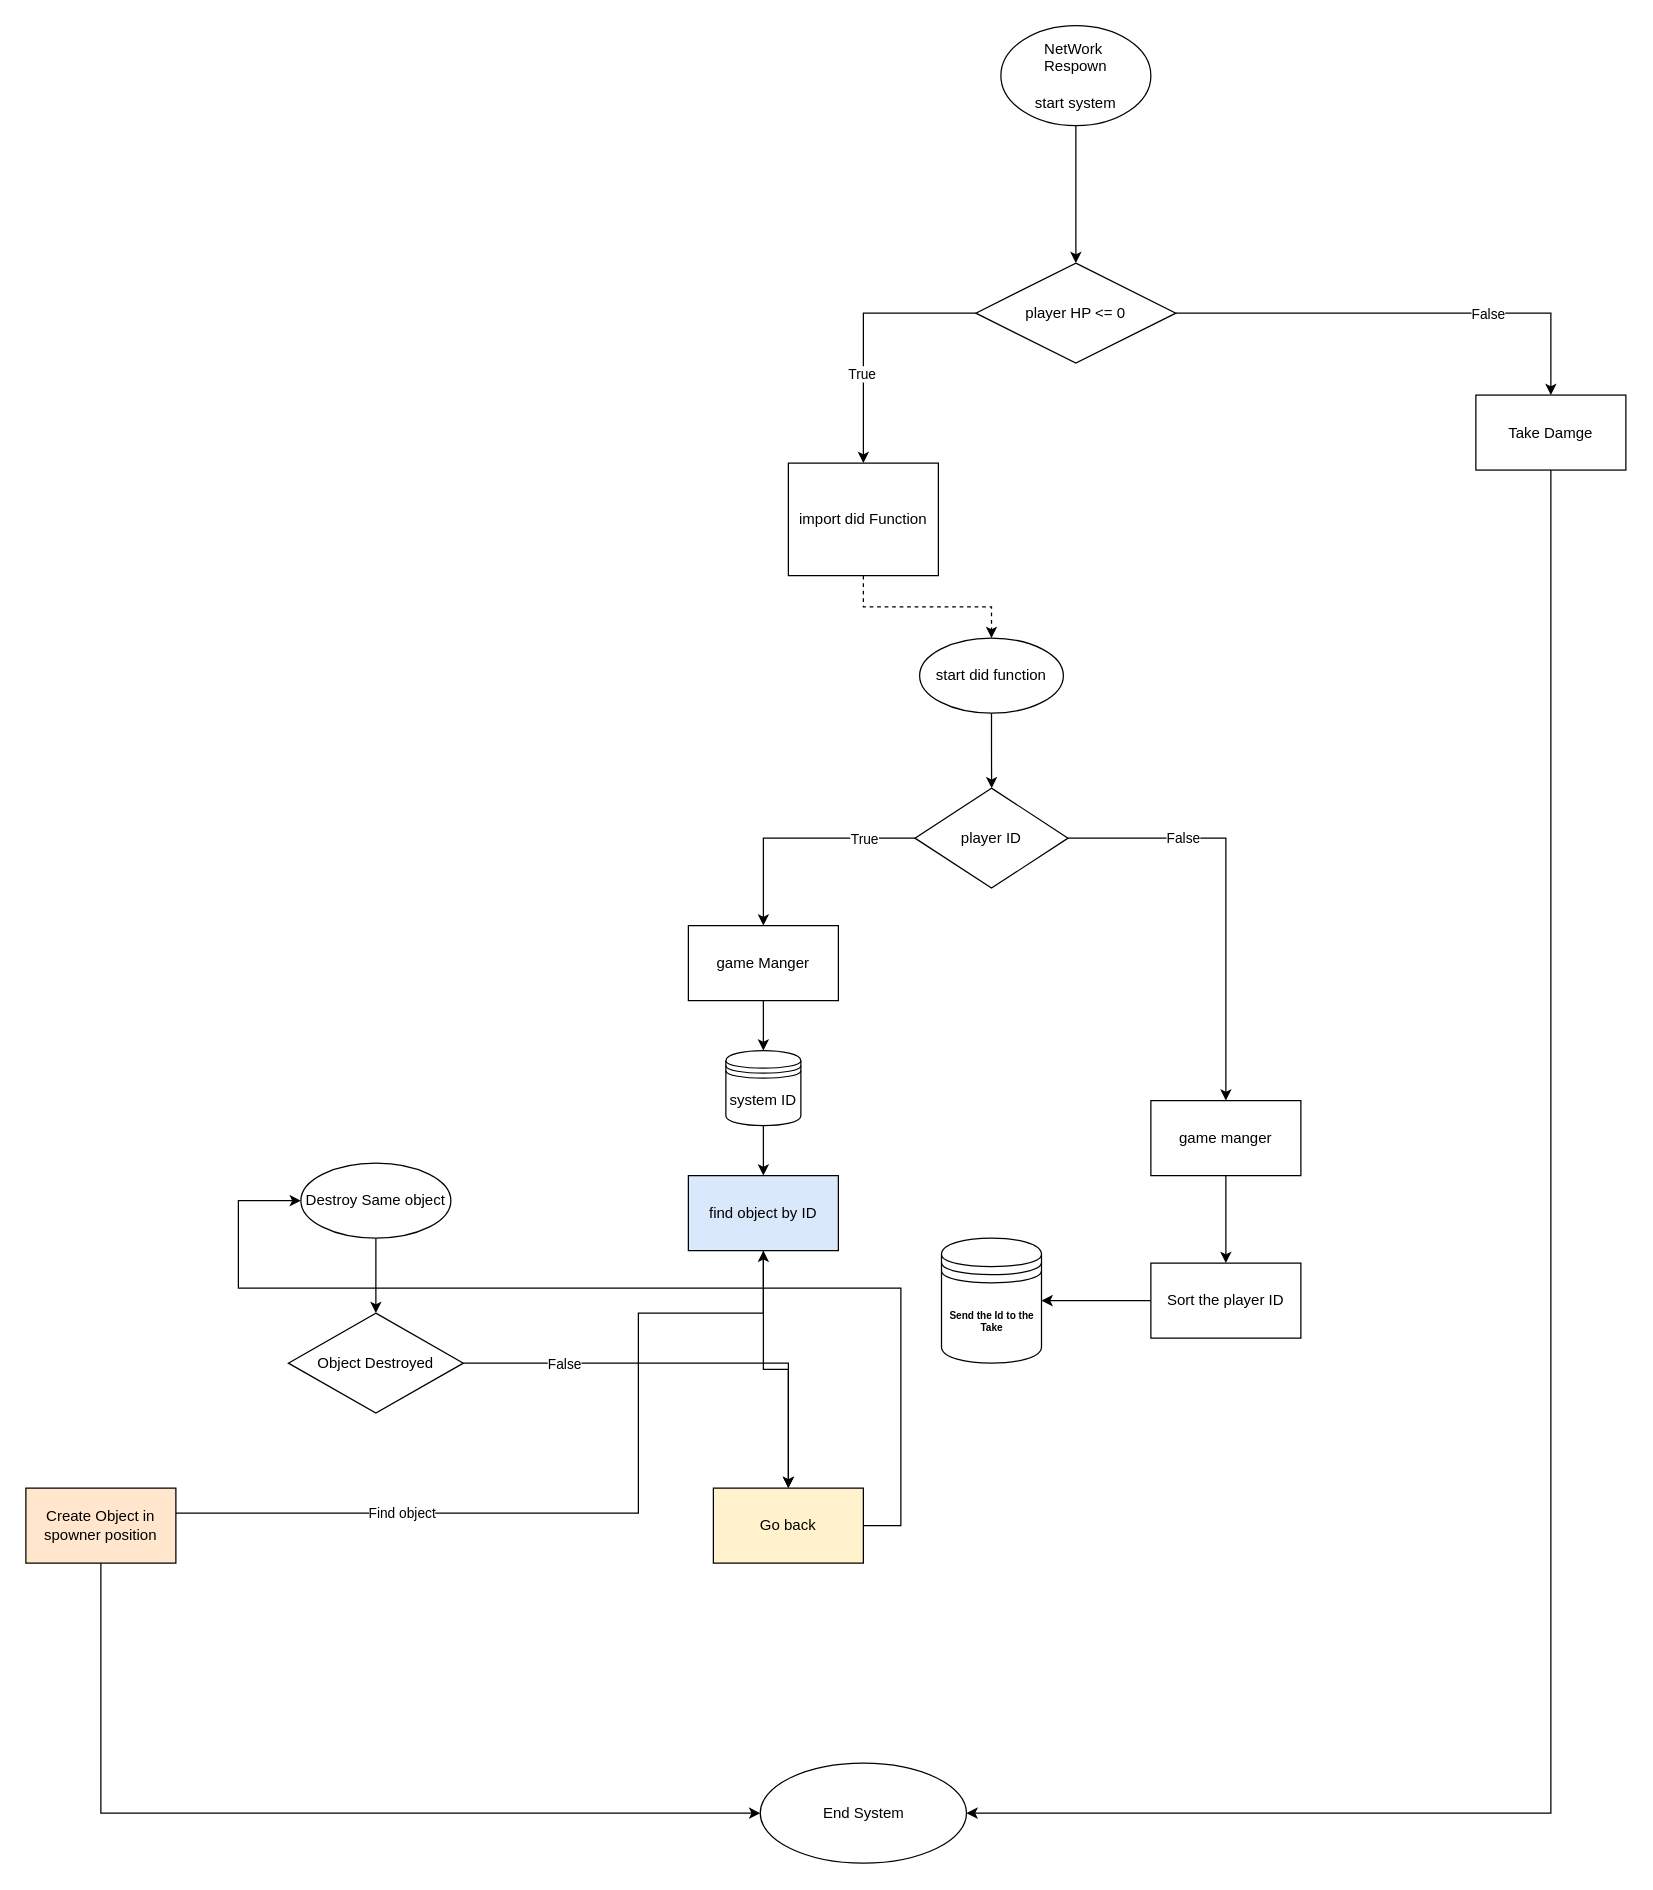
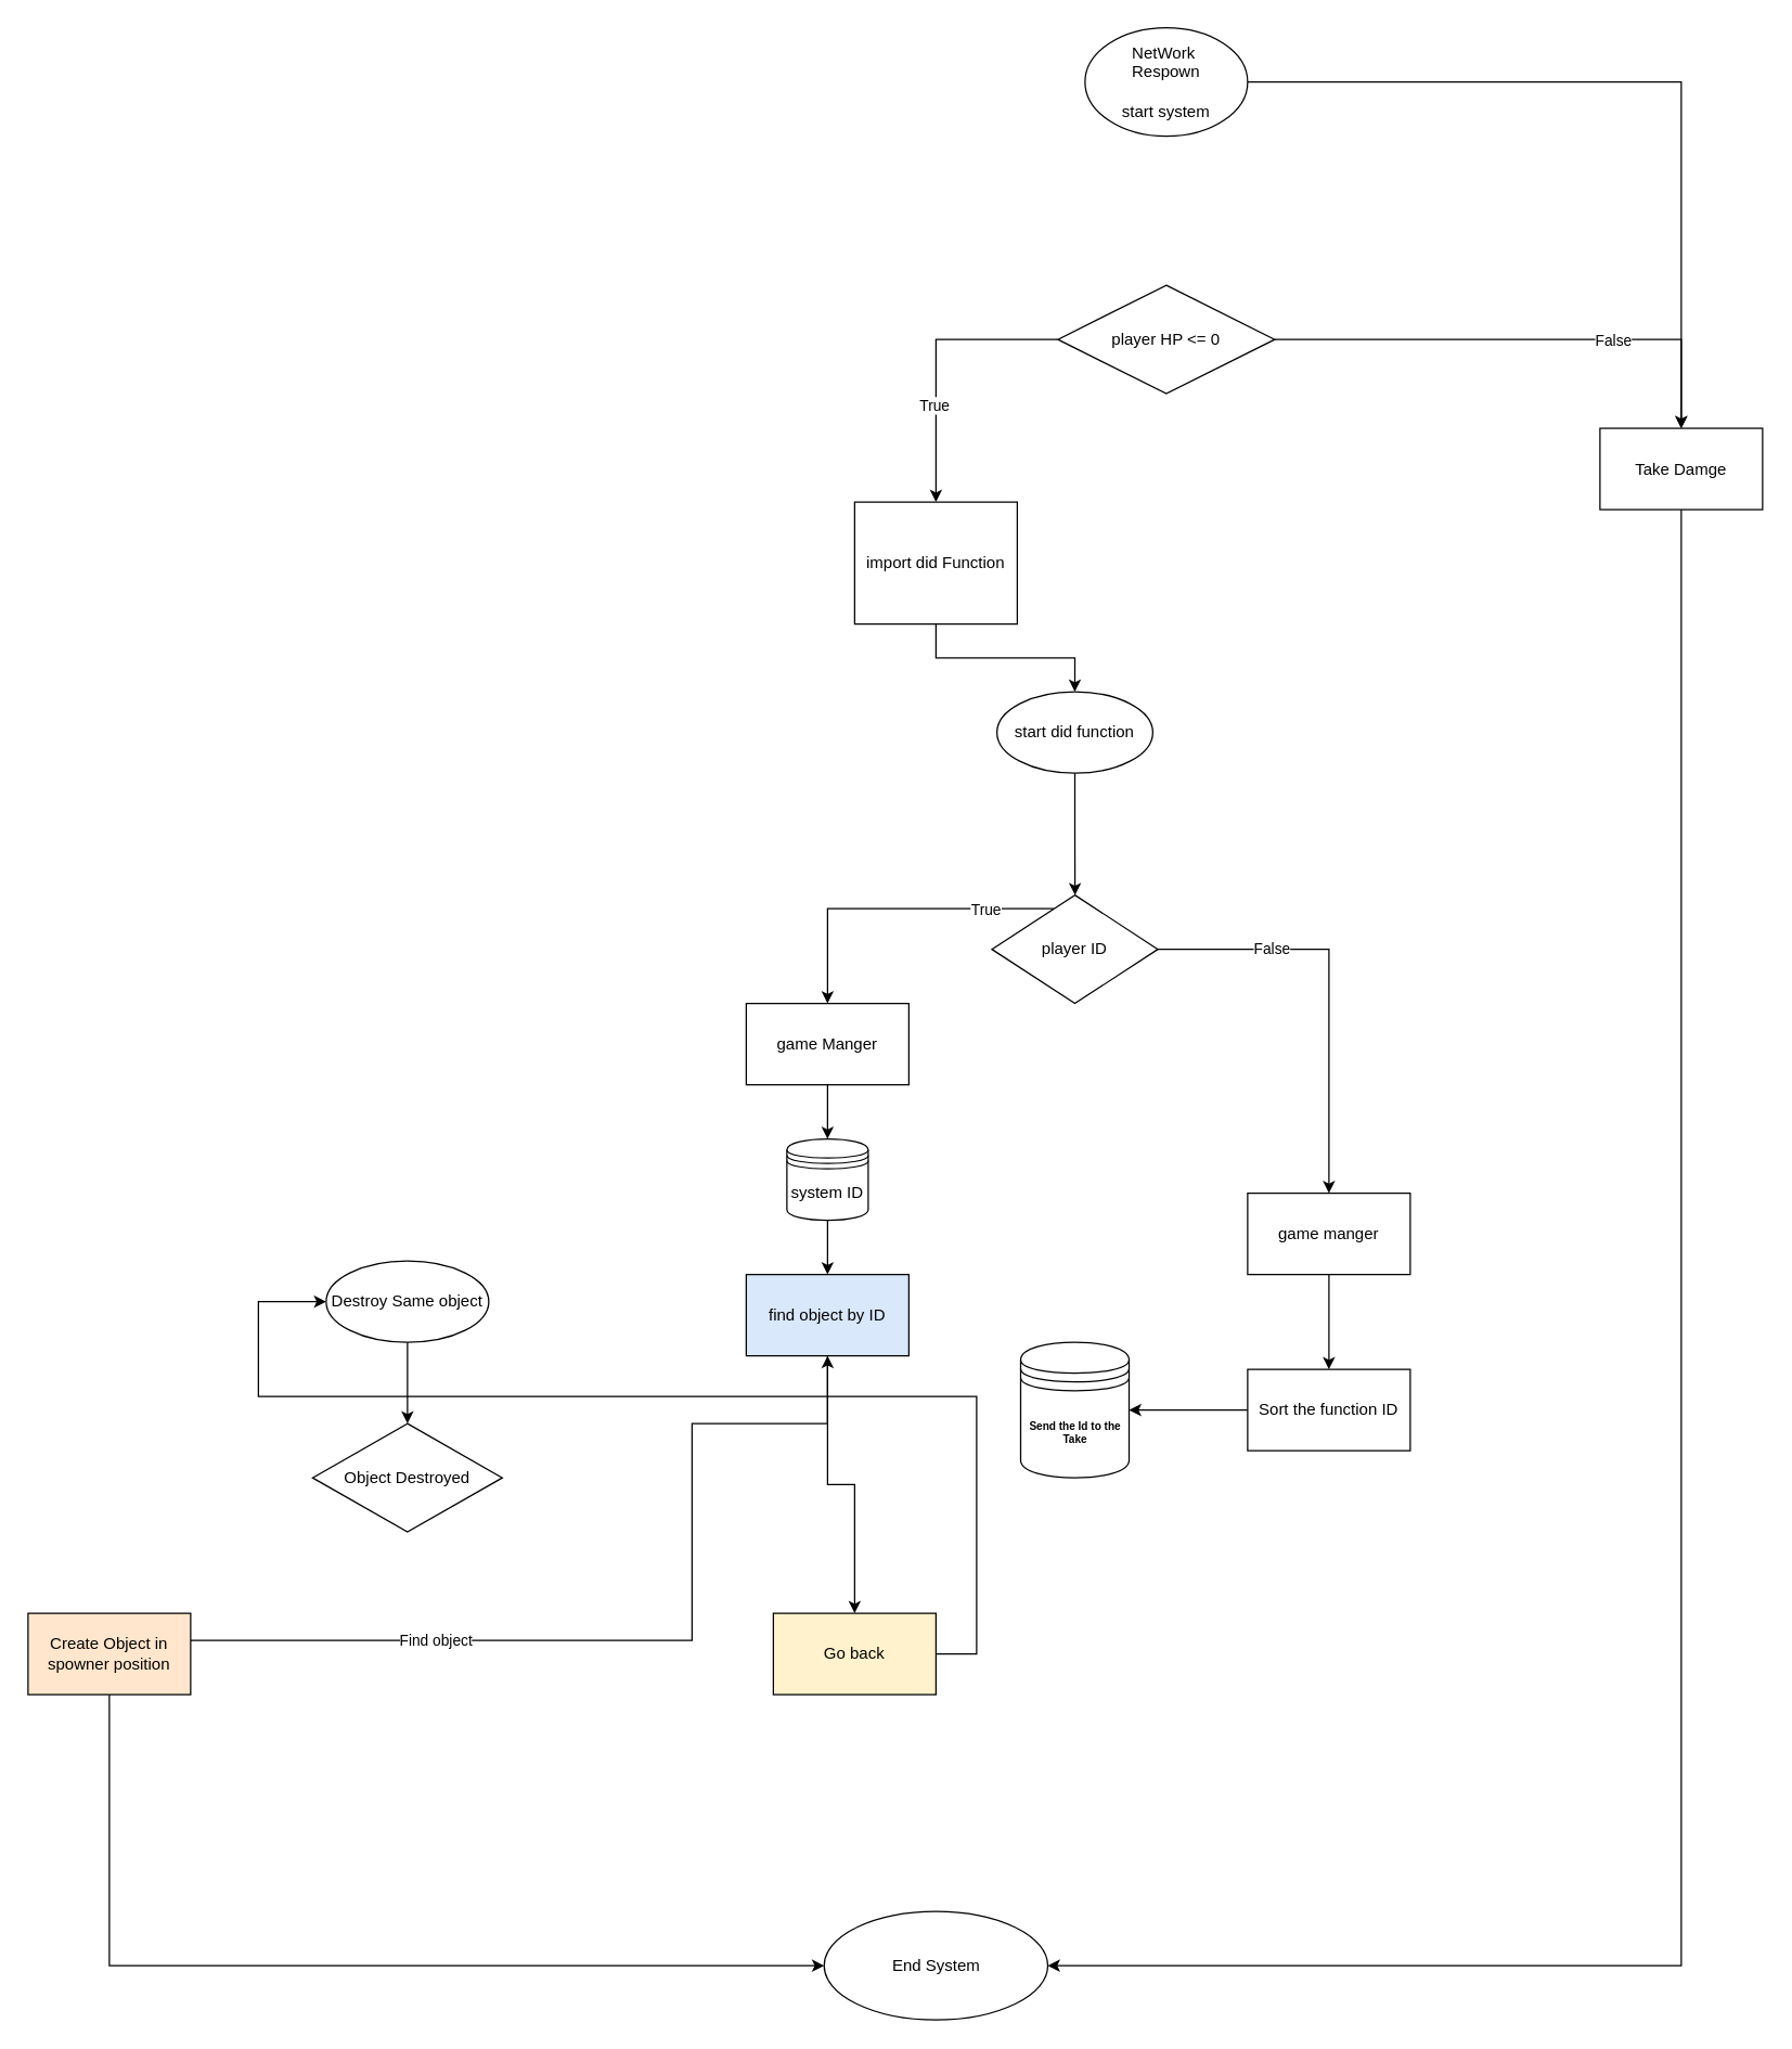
- <mxCell id="2" style="edgeStyle=orthogonalEdgeStyle;rounded=0;orthogonalLoop=1;jettySize=auto;html=1;" parent="1" source="3" target="8" edge="1"><mxGeometry relative="1" as="geometry" /></mxCell>
+ <mxCell id="2" style="edgeStyle=orthogonalEdgeStyle;rounded=0;orthogonalLoop=1;jettySize=auto;html=1;" parent="1" source="3" target="12" edge="1"><mxGeometry relative="1" as="geometry" /></mxCell>
- <mxCell id="9" value="" style="edgeStyle=orthogonalEdgeStyle;rounded=0;orthogonalLoop=1;jettySize=auto;html=1;dashed=1;" parent="1" source="10" target="14" edge="1"><mxGeometry relative="1" as="geometry" /></mxCell>
+ <mxCell id="9" value="" style="edgeStyle=orthogonalEdgeStyle;rounded=0;orthogonalLoop=1;jettySize=auto;html=1;" parent="1" source="10" target="14" edge="1"><mxGeometry relative="1" as="geometry" /></mxCell>
- <mxCell id="19" value="player ID" style="rhombus;whiteSpace=wrap;html=1;" parent="1" vertex="1"><mxGeometry x="731.25" y="630" width="122.5" height="80" as="geometry" /></mxCell>
+ <mxCell id="19" value="player ID" style="rhombus;whiteSpace=wrap;html=1;" parent="1" vertex="1"><mxGeometry x="731.25" y="660" width="122.5" height="80" as="geometry" /></mxCell>
- <mxCell id="23" value="Sort the player ID" style="whiteSpace=wrap;html=1;" parent="1" vertex="1"><mxGeometry x="920" y="1010" width="120" height="60" as="geometry" /></mxCell>
+ <mxCell id="23" value="Sort the function ID" style="whiteSpace=wrap;html=1;" parent="1" vertex="1"><mxGeometry x="920" y="1010" width="120" height="60" as="geometry" /></mxCell>
- <mxCell id="32" value="" style="edgeStyle=orthogonalEdgeStyle;rounded=0;orthogonalLoop=1;jettySize=auto;html=1;" parent="1" source="34" target="36" edge="1"><mxGeometry relative="1" as="geometry" /></mxCell>
- <mxCell id="33" value="False" style="edgeLabel;html=1;align=center;verticalAlign=middle;resizable=0;points=[];" parent="32" vertex="1" connectable="0"><mxGeometry x="-0.558" relative="1" as="geometry"><mxPoint as="offset" /></mxGeometry></mxCell>
